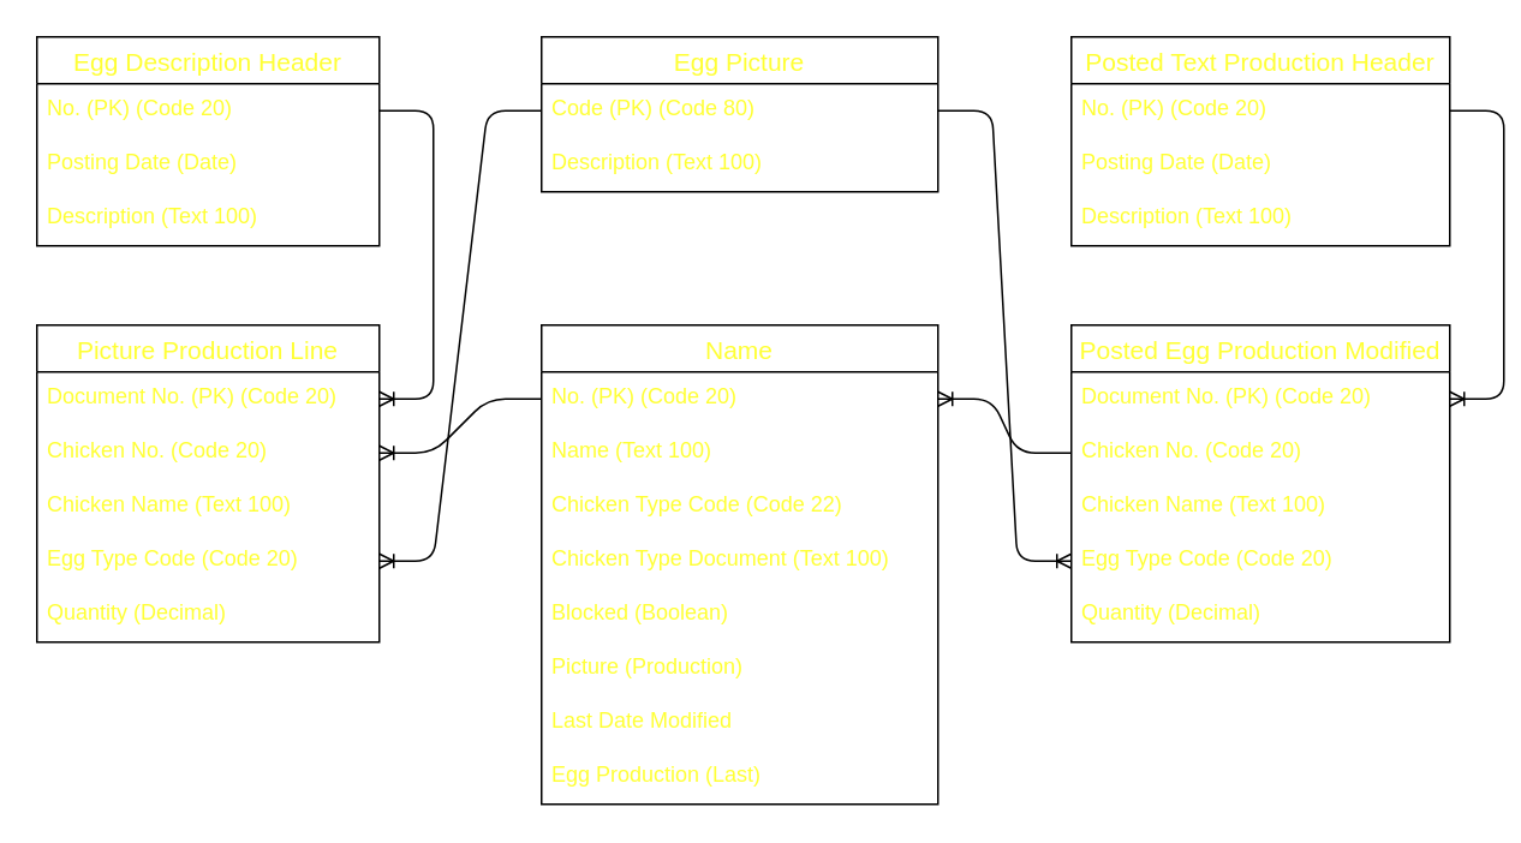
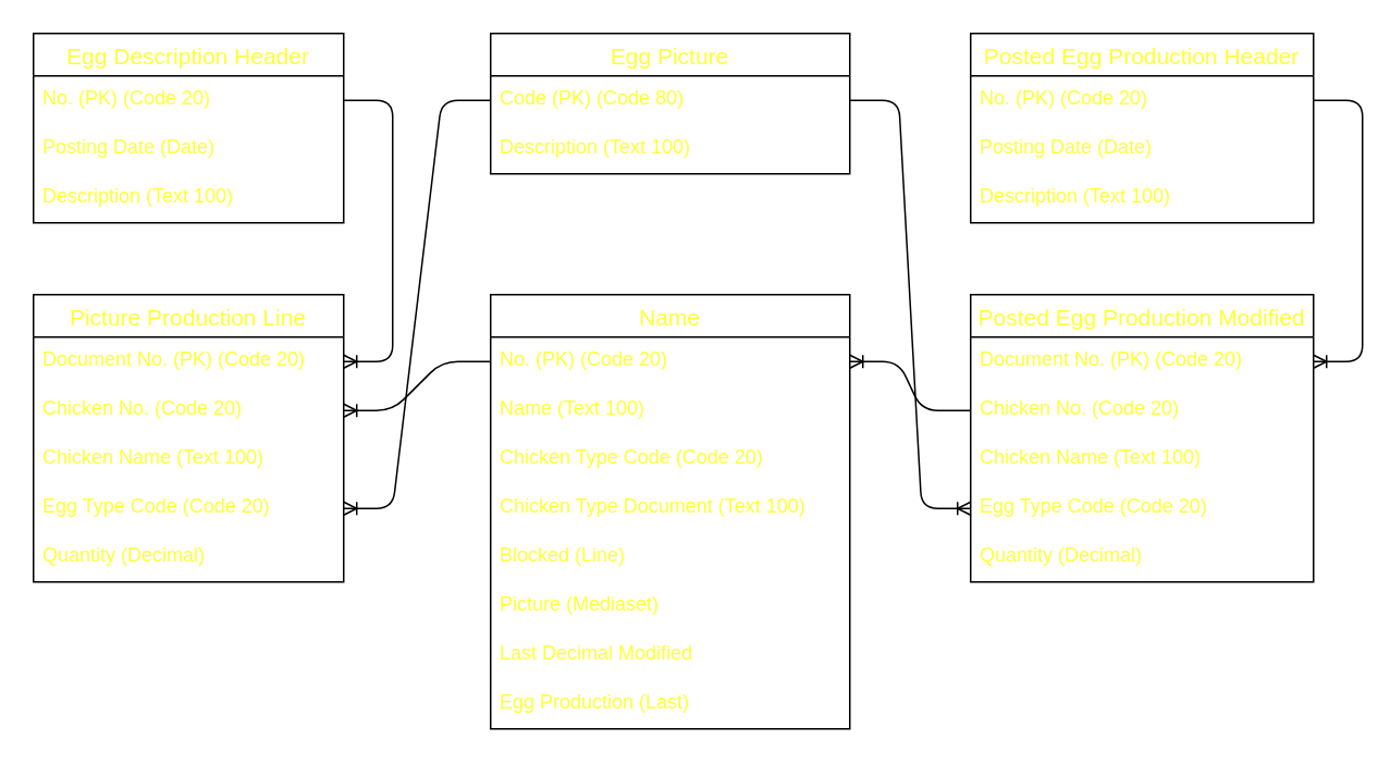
- <mxCell id="23" value="Posted Text Production Header" style="swimlane;fontStyle=0;childLayout=stackLayout;horizontal=1;startSize=26;horizontalStack=0;resizeParent=1;resizeParentMax=0;resizeLast=0;collapsible=1;marginBottom=0;align=center;fontSize=14;fontColor=#FFFF33;" vertex="1" parent="1"><mxGeometry x="594" y="20" width="210" height="116" as="geometry"><mxRectangle x="-240" y="130" width="190" height="30" as="alternateBounds" /></mxGeometry></mxCell>
+ <mxCell id="23" value="Posted Egg Production Header" style="swimlane;fontStyle=0;childLayout=stackLayout;horizontal=1;startSize=26;horizontalStack=0;resizeParent=1;resizeParentMax=0;resizeLast=0;collapsible=1;marginBottom=0;align=center;fontSize=14;fontColor=#FFFF33;" vertex="1" parent="1"><mxGeometry x="594" y="20" width="210" height="116" as="geometry"><mxRectangle x="-240" y="130" width="190" height="30" as="alternateBounds" /></mxGeometry></mxCell>
- <mxCell id="15" value="Chicken Type Code (Code 22)" style="text;strokeColor=none;fillColor=none;spacingLeft=4;spacingRight=4;overflow=hidden;rotatable=0;points=[[0,0.5],[1,0.5]];portConstraint=eastwest;fontSize=12;fontColor=#FFFF33;" vertex="1" parent="12"><mxGeometry y="86" width="220" height="30" as="geometry" /></mxCell>
+ <mxCell id="15" value="Chicken Type Code (Code 20)" style="text;strokeColor=none;fillColor=none;spacingLeft=4;spacingRight=4;overflow=hidden;rotatable=0;points=[[0,0.5],[1,0.5]];portConstraint=eastwest;fontSize=12;fontColor=#FFFF33;" vertex="1" parent="12"><mxGeometry y="86" width="220" height="30" as="geometry" /></mxCell>
- <mxCell id="17" value="Blocked (Boolean)" style="text;strokeColor=none;fillColor=none;spacingLeft=4;spacingRight=4;overflow=hidden;rotatable=0;points=[[0,0.5],[1,0.5]];portConstraint=eastwest;fontSize=12;fontColor=#FFFF33;" vertex="1" parent="12"><mxGeometry y="146" width="220" height="30" as="geometry" /></mxCell>
+ <mxCell id="17" value="Blocked (Line)" style="text;strokeColor=none;fillColor=none;spacingLeft=4;spacingRight=4;overflow=hidden;rotatable=0;points=[[0,0.5],[1,0.5]];portConstraint=eastwest;fontSize=12;fontColor=#FFFF33;" vertex="1" parent="12"><mxGeometry y="146" width="220" height="30" as="geometry" /></mxCell>
- <mxCell id="18" value="Picture (Production)" style="text;strokeColor=none;fillColor=none;spacingLeft=4;spacingRight=4;overflow=hidden;rotatable=0;points=[[0,0.5],[1,0.5]];portConstraint=eastwest;fontSize=12;fontColor=#FFFF33;" vertex="1" parent="12"><mxGeometry y="176" width="220" height="30" as="geometry" /></mxCell>
+ <mxCell id="18" value="Picture (Mediaset)" style="text;strokeColor=none;fillColor=none;spacingLeft=4;spacingRight=4;overflow=hidden;rotatable=0;points=[[0,0.5],[1,0.5]];portConstraint=eastwest;fontSize=12;fontColor=#FFFF33;" vertex="1" parent="12"><mxGeometry y="176" width="220" height="30" as="geometry" /></mxCell>
- <mxCell id="19" value="Last Date Modified" style="text;strokeColor=none;fillColor=none;spacingLeft=4;spacingRight=4;overflow=hidden;rotatable=0;points=[[0,0.5],[1,0.5]];portConstraint=eastwest;fontSize=12;fontColor=#FFFF33;" vertex="1" parent="12"><mxGeometry y="206" width="220" height="30" as="geometry" /></mxCell>
+ <mxCell id="19" value="Last Decimal Modified" style="text;strokeColor=none;fillColor=none;spacingLeft=4;spacingRight=4;overflow=hidden;rotatable=0;points=[[0,0.5],[1,0.5]];portConstraint=eastwest;fontSize=12;fontColor=#FFFF33;" vertex="1" parent="12"><mxGeometry y="206" width="220" height="30" as="geometry" /></mxCell>
